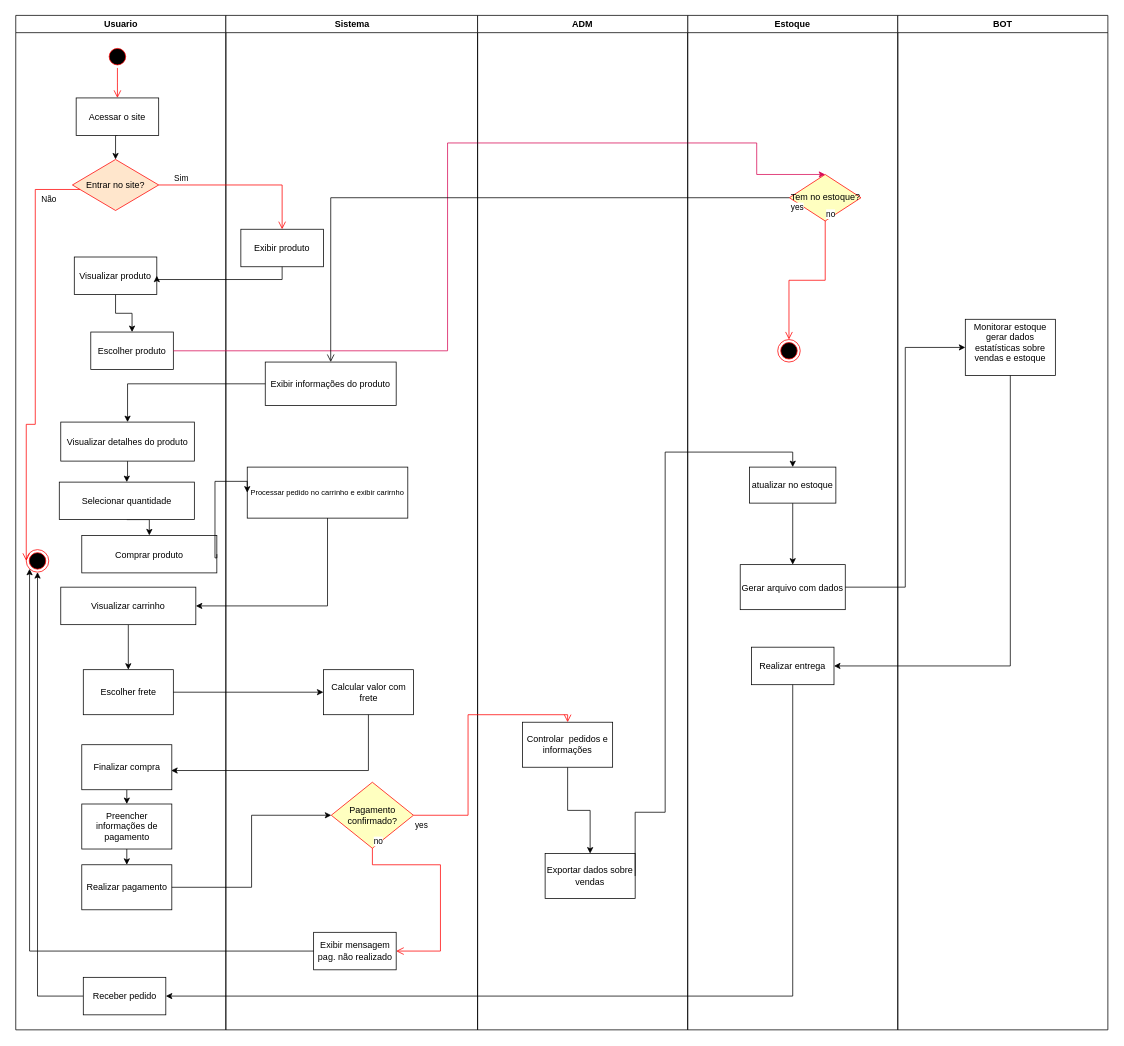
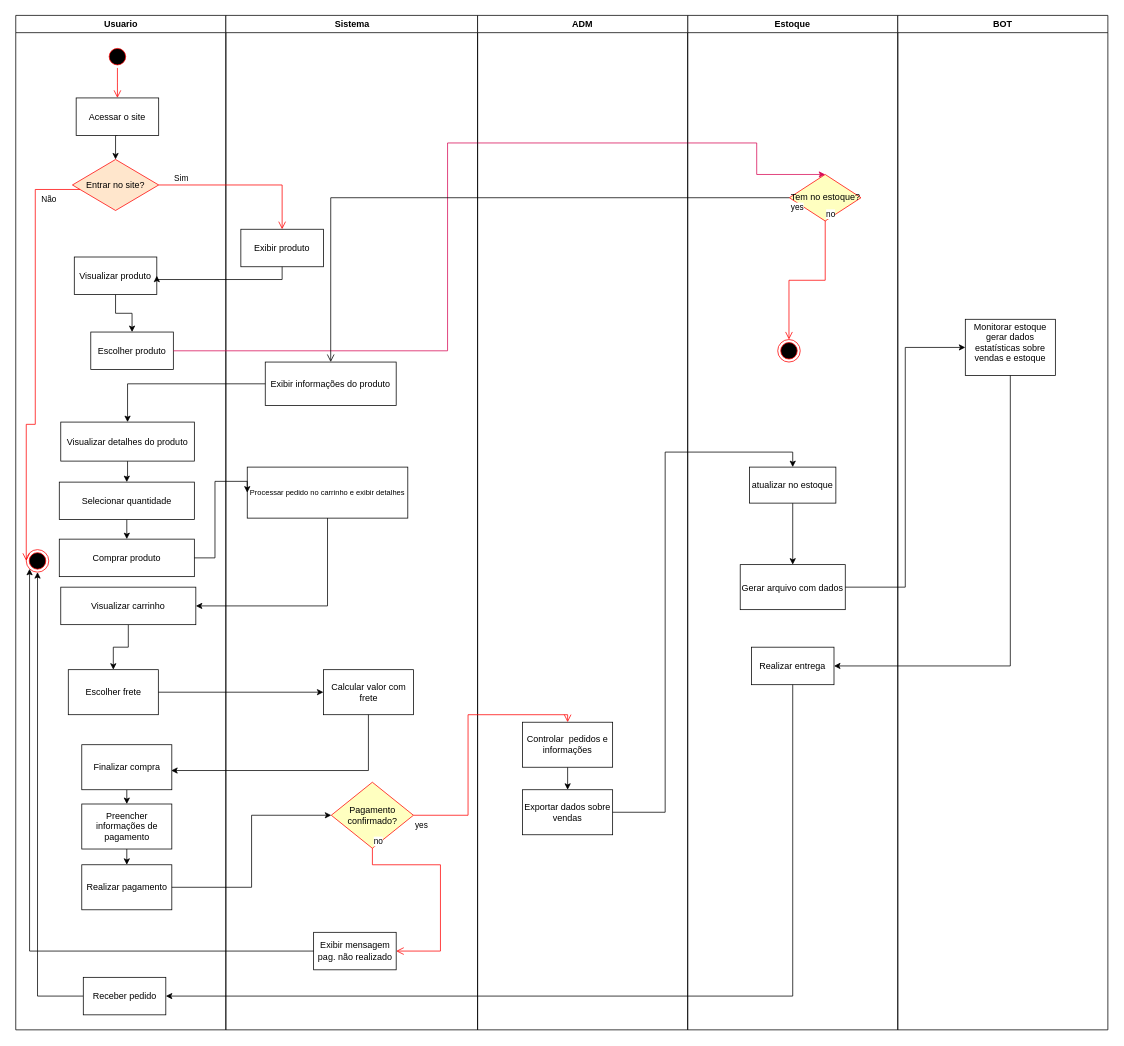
- <mxCell id="31" value="Processar pedido no carrinho e exibir carirnho" style="fontSize=10;" parent="28" vertex="1"><mxGeometry x="28.5" y="602" width="214" height="68" as="geometry" /></mxCell>
+ <mxCell id="31" value="Processar pedido no carrinho e exibir detalhes" style="fontSize=10;" parent="28" vertex="1"><mxGeometry x="28.5" y="602" width="214" height="68" as="geometry" /></mxCell>
- <mxCell id="17" value="Comprar produto" style="" parent="2" vertex="1"><mxGeometry x="88" y="693" width="180" height="50" as="geometry" /></mxCell>
+ <mxCell id="17" value="Comprar produto" style="" parent="2" vertex="1"><mxGeometry x="58" y="698" width="180" height="50" as="geometry" /></mxCell>
- <mxCell id="20" value="Escolher frete" style="whiteSpace=wrap;html=1;" parent="2" vertex="1"><mxGeometry x="90" y="872" width="120" height="60" as="geometry" /></mxCell>
+ <mxCell id="20" value="Escolher frete" style="whiteSpace=wrap;html=1;" parent="2" vertex="1"><mxGeometry x="70" y="872" width="120" height="60" as="geometry" /></mxCell>
- <mxCell id="54" value="Exportar dados sobre vendas" style="whiteSpace=wrap;html=1;" parent="51" vertex="1"><mxGeometry x="90" y="1117" width="120" height="60" as="geometry" /></mxCell>
+ <mxCell id="54" value="Exportar dados sobre vendas" style="whiteSpace=wrap;html=1;" parent="51" vertex="1"><mxGeometry x="60" y="1032" width="120" height="60" as="geometry" /></mxCell>
